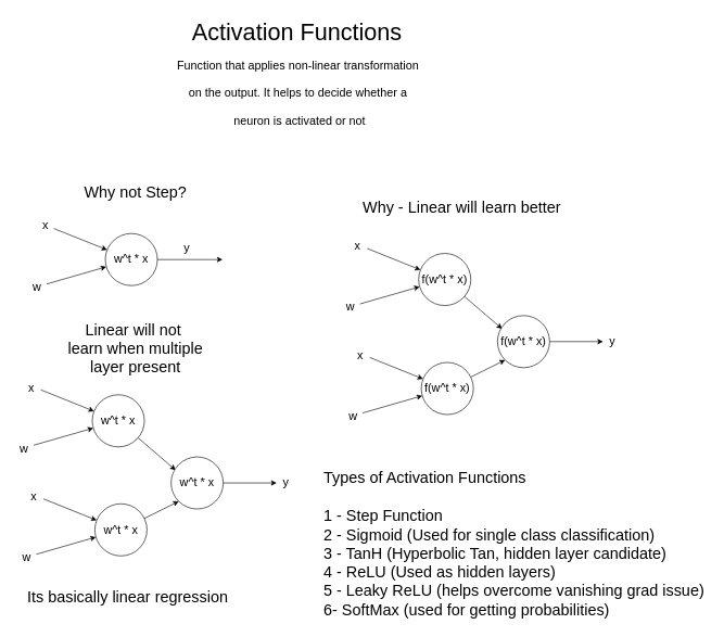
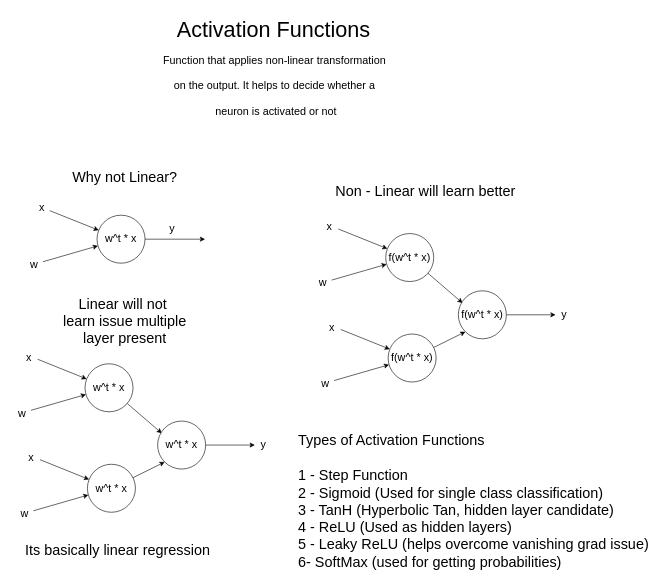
- <mxCell id="4" value="&lt;font style=&quot;font-size: 24px;&quot;&gt;Why not Step?&lt;/font&gt;" style="text;html=1;align=center;verticalAlign=middle;resizable=0;points=[];autosize=1;strokeColor=none;fillColor=none;fontSize=18;" vertex="1" parent="1"><mxGeometry x="110" y="275" width="193" height="41" as="geometry" /></mxCell>
+ <mxCell id="4" value="&lt;font style=&quot;font-size: 24px;&quot;&gt;Why not Linear?&lt;/font&gt;" style="text;html=1;align=center;verticalAlign=middle;resizable=0;points=[];autosize=1;strokeColor=none;fillColor=none;fontSize=18;" vertex="1" parent="1"><mxGeometry x="110" y="275" width="193" height="41" as="geometry" /></mxCell>
- <mxCell id="29" value="&lt;font style=&quot;font-size: 24px;&quot;&gt;Why - Linear will&amp;nbsp;learn better&lt;br&gt;&lt;/font&gt;" style="text;html=1;align=center;verticalAlign=middle;resizable=0;points=[];autosize=1;strokeColor=none;fillColor=none;fontSize=18;" vertex="1" parent="1"><mxGeometry x="549" y="298" width="318" height="41" as="geometry" /></mxCell>
+ <mxCell id="29" value="&lt;font style=&quot;font-size: 24px;&quot;&gt;Non - Linear will&amp;nbsp;learn better&lt;br&gt;&lt;/font&gt;" style="text;html=1;align=center;verticalAlign=middle;resizable=0;points=[];autosize=1;strokeColor=none;fillColor=none;fontSize=18;" vertex="1" parent="1"><mxGeometry x="549" y="298" width="318" height="41" as="geometry" /></mxCell>
- <mxCell id="12" value="&lt;font style=&quot;font-size: 24px;&quot;&gt;Linear will not&amp;nbsp;&lt;br&gt;learn when multiple&lt;br&gt;layer present&lt;br&gt;&lt;/font&gt;" style="text;html=1;align=center;verticalAlign=middle;resizable=0;points=[];autosize=1;strokeColor=none;fillColor=none;fontSize=18;" vertex="1" parent="1"><mxGeometry x="94" y="486" width="225" height="98" as="geometry" /></mxCell>
+ <mxCell id="12" value="&lt;font style=&quot;font-size: 24px;&quot;&gt;Linear will not&amp;nbsp;&lt;br&gt;learn issue multiple&lt;br&gt;layer present&lt;br&gt;&lt;/font&gt;" style="text;html=1;align=center;verticalAlign=middle;resizable=0;points=[];autosize=1;strokeColor=none;fillColor=none;fontSize=18;" vertex="1" parent="1"><mxGeometry x="94" y="486" width="225" height="98" as="geometry" /></mxCell>
